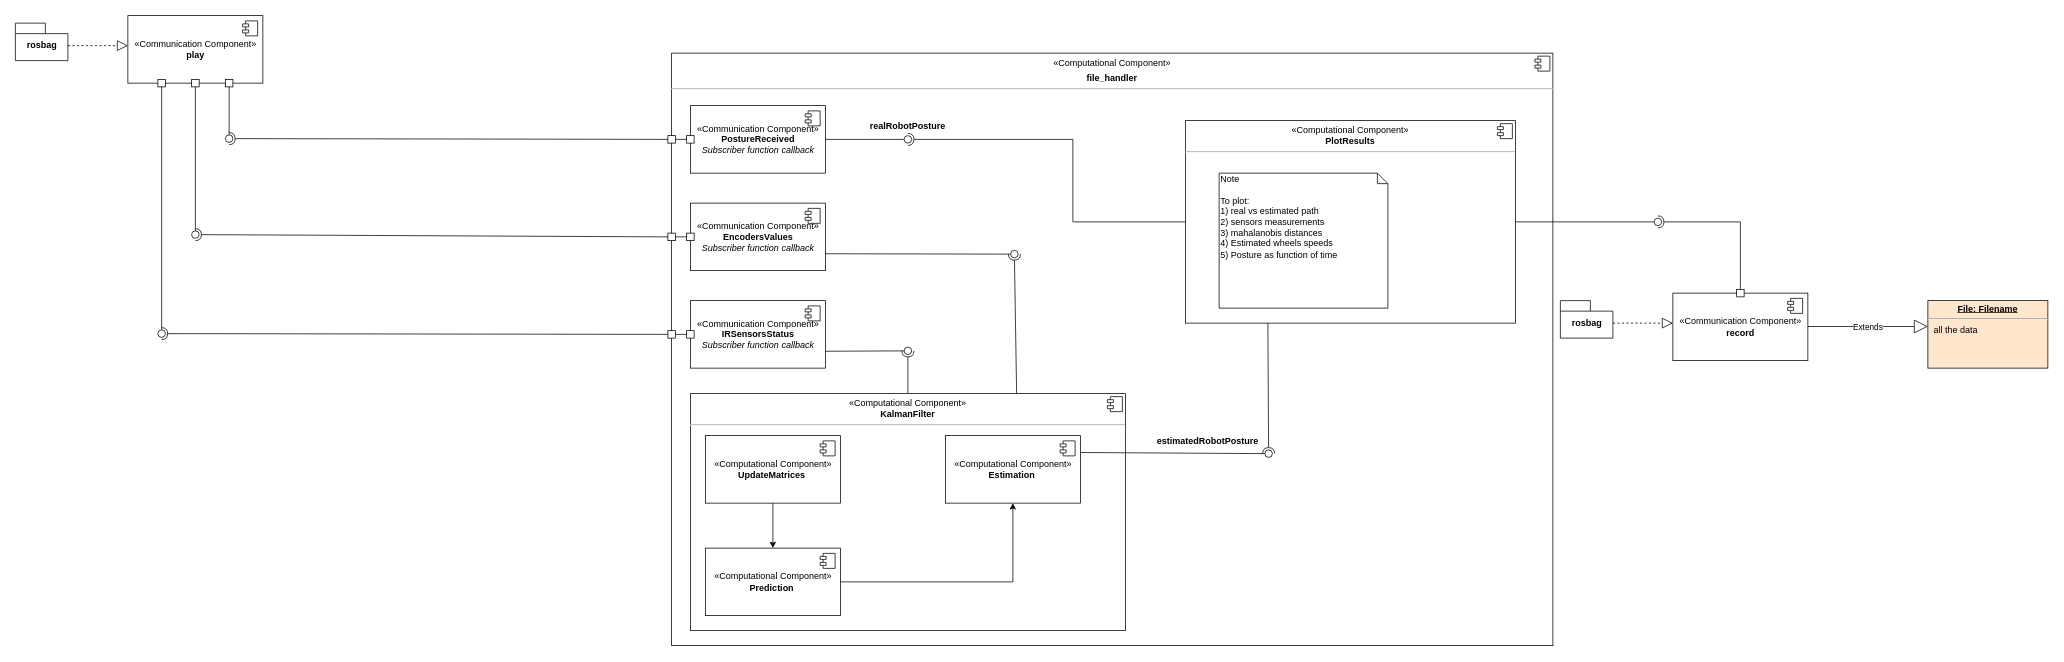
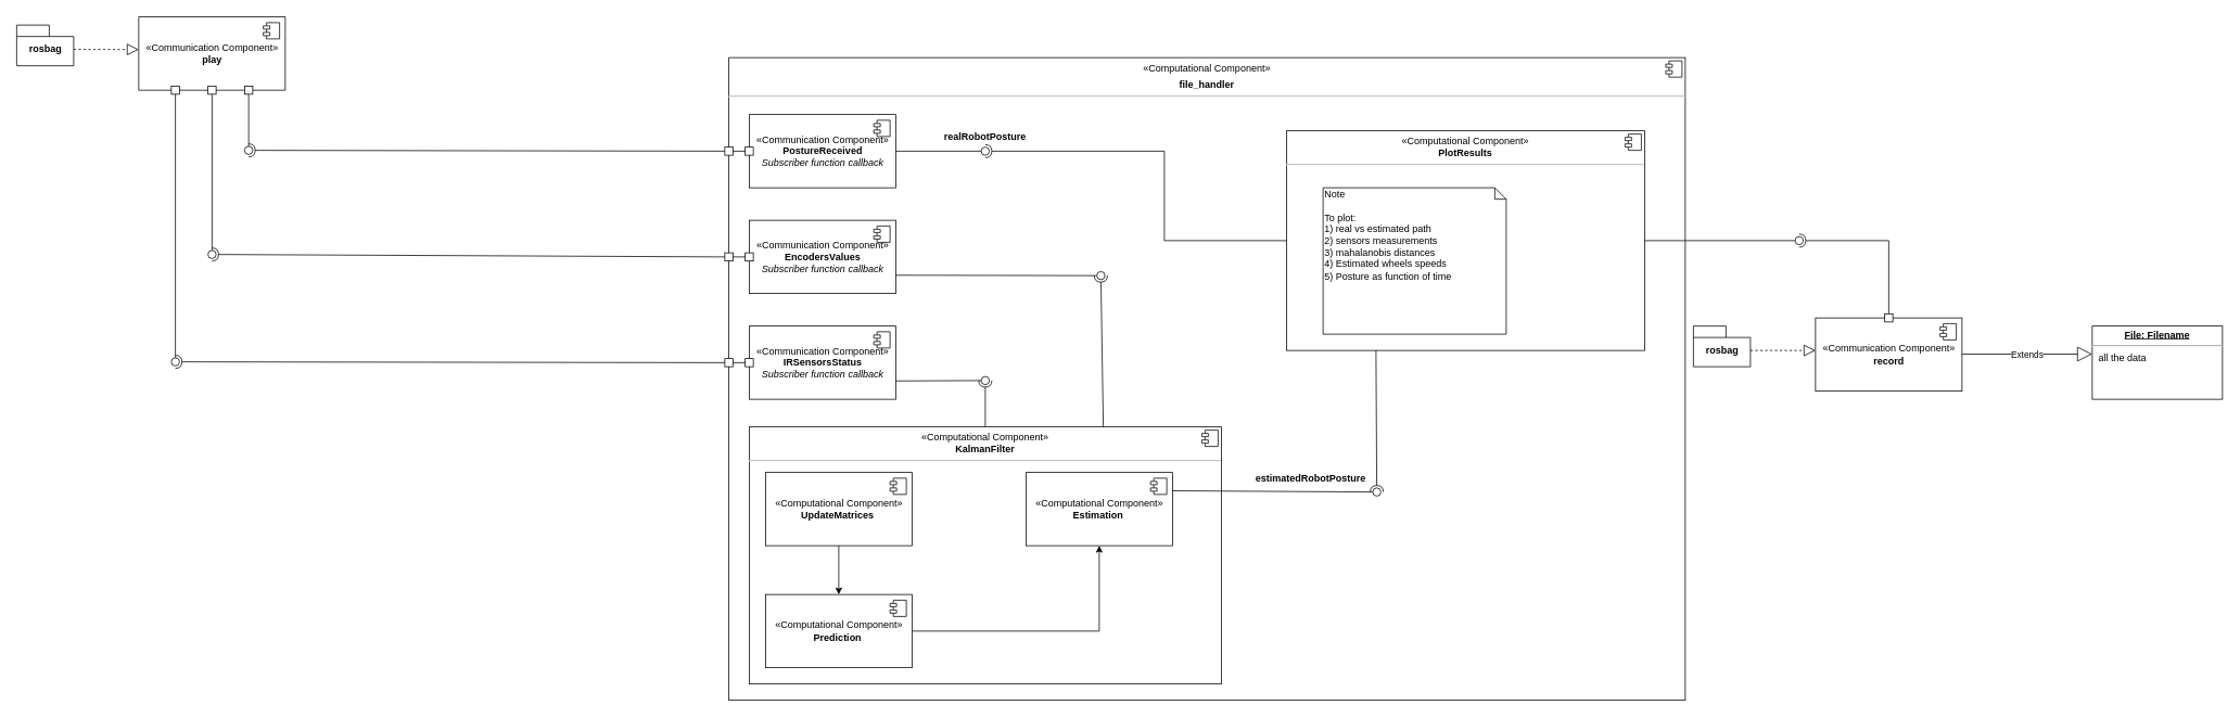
- <mxCell id="68" value="&lt;p style=&quot;margin: 0px ; margin-top: 4px ; text-align: center ; text-decoration: underline&quot;&gt;&lt;b&gt;File: Filename&lt;/b&gt;&lt;/p&gt;&lt;hr&gt;&lt;p style=&quot;margin: 0px ; margin-left: 8px&quot;&gt;all the data&amp;nbsp;&lt;/p&gt;" style="verticalAlign=top;align=left;overflow=fill;fontSize=12;fontFamily=Helvetica;html=1;fillColor=#ffe6cc;" vertex="1" parent="1"><mxGeometry x="2570" y="400" width="160" height="90" as="geometry" /></mxCell>
+ <mxCell id="68" value="&lt;p style=&quot;margin: 0px ; margin-top: 4px ; text-align: center ; text-decoration: underline&quot;&gt;&lt;b&gt;File: Filename&lt;/b&gt;&lt;/p&gt;&lt;hr&gt;&lt;p style=&quot;margin: 0px ; margin-left: 8px&quot;&gt;all the data&amp;nbsp;&lt;/p&gt;" style="verticalAlign=top;align=left;overflow=fill;fontSize=12;fontFamily=Helvetica;html=1;" vertex="1" parent="1"><mxGeometry x="2570" y="400" width="160" height="90" as="geometry" /></mxCell>
